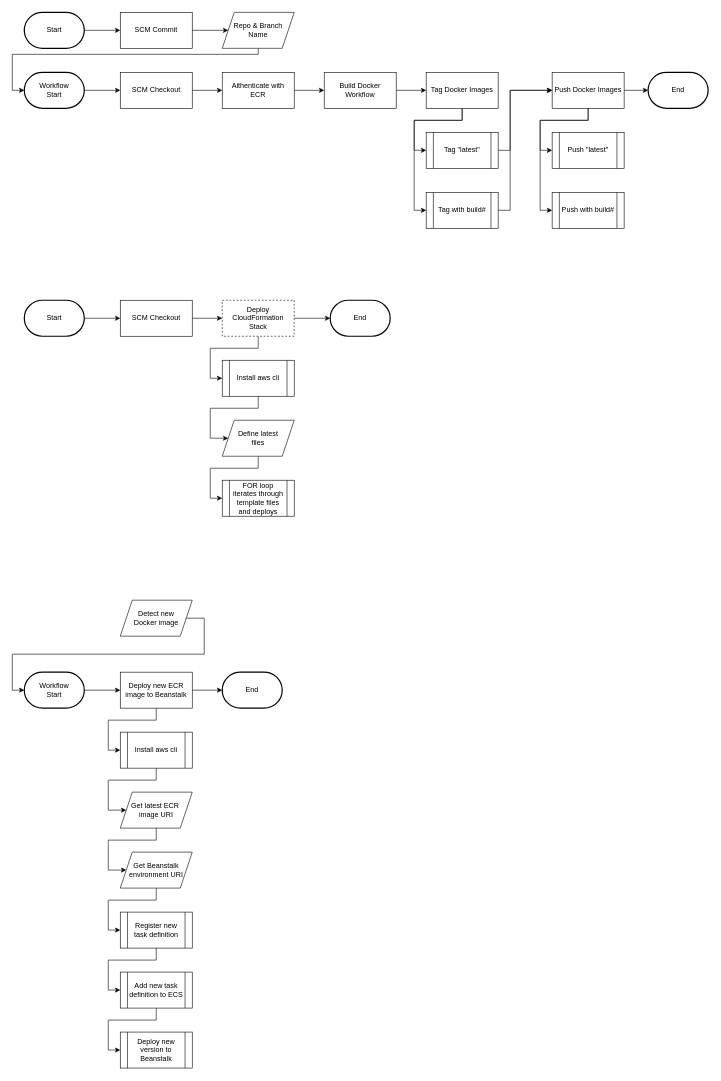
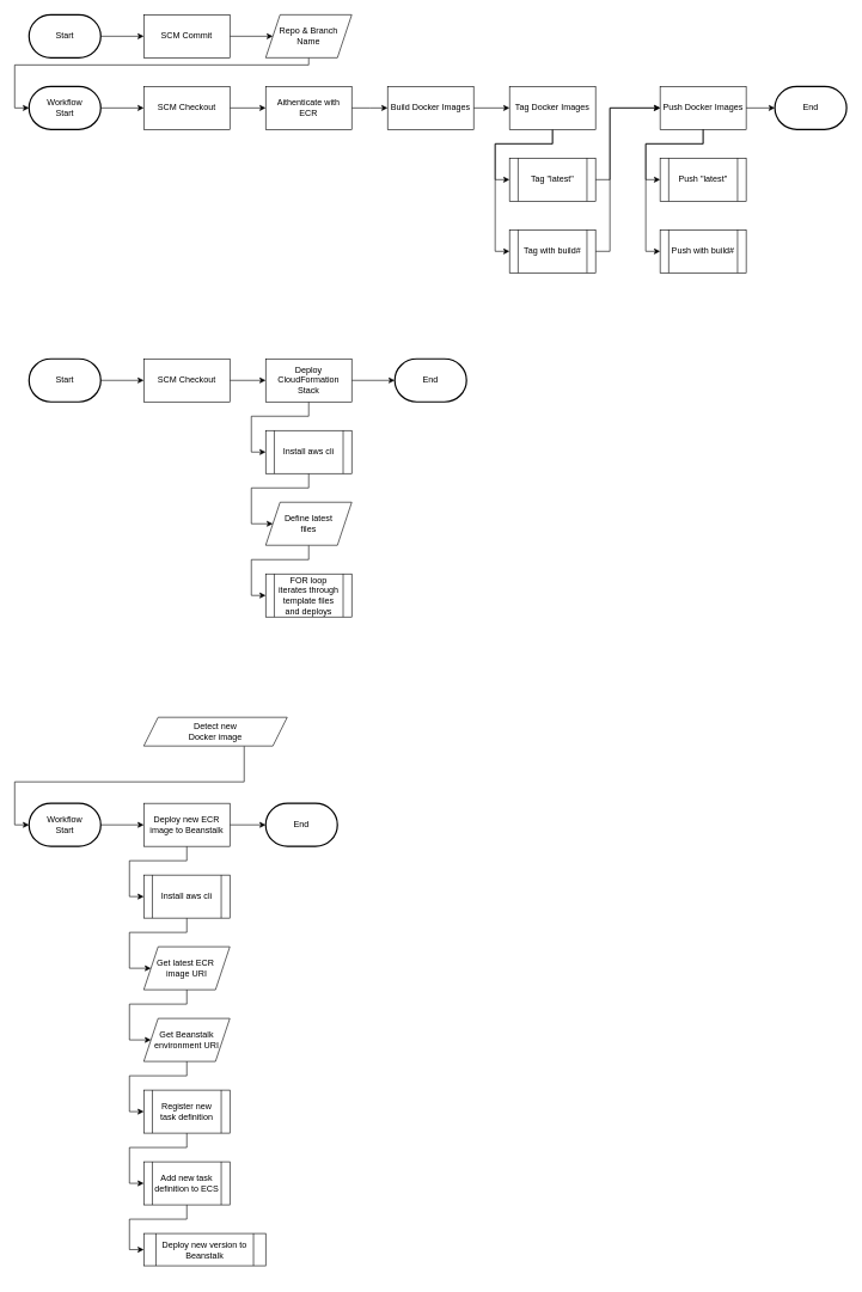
- <mxCell id="15" value="Build Docker Workflow" style="rounded=0;whiteSpace=wrap;html=1;" parent="1" vertex="1"><mxGeometry x="540" y="120" width="120" height="60" as="geometry" /></mxCell>
+ <mxCell id="15" value="Build Docker Images" style="rounded=0;whiteSpace=wrap;html=1;" parent="1" vertex="1"><mxGeometry x="540" y="120" width="120" height="60" as="geometry" /></mxCell>
- <mxCell id="36" value="Deploy CloudFormation Stack" style="rounded=0;whiteSpace=wrap;html=1;dashed=1;" vertex="1" parent="1"><mxGeometry x="370" y="500" width="120" height="60" as="geometry" /></mxCell>
+ <mxCell id="36" value="Deploy CloudFormation Stack" style="rounded=0;whiteSpace=wrap;html=1;" vertex="1" parent="1"><mxGeometry x="370" y="500" width="120" height="60" as="geometry" /></mxCell>
- <mxCell id="42" value="Detect new&lt;br&gt;Docker image" style="shape=parallelogram;perimeter=parallelogramPerimeter;whiteSpace=wrap;html=1;fixedSize=1;" vertex="1" parent="1"><mxGeometry x="200" y="1000" width="120" height="60" as="geometry" /></mxCell>
+ <mxCell id="42" value="Detect new&lt;br&gt;Docker image" style="shape=parallelogram;perimeter=parallelogramPerimeter;whiteSpace=wrap;html=1;fixedSize=1;" vertex="1" parent="1"><mxGeometry x="200" y="1000" width="200" height="40" as="geometry" /></mxCell>
- <mxCell id="59" value="Deploy new version to Beanstalk" style="shape=process;whiteSpace=wrap;html=1;backgroundOutline=1;" vertex="1" parent="1"><mxGeometry x="200" y="1720" width="120" height="60" as="geometry" /></mxCell>
+ <mxCell id="59" value="Deploy new version to Beanstalk" style="shape=process;whiteSpace=wrap;html=1;backgroundOutline=1;" vertex="1" parent="1"><mxGeometry x="200" y="1720" width="170" height="45" as="geometry" /></mxCell>
